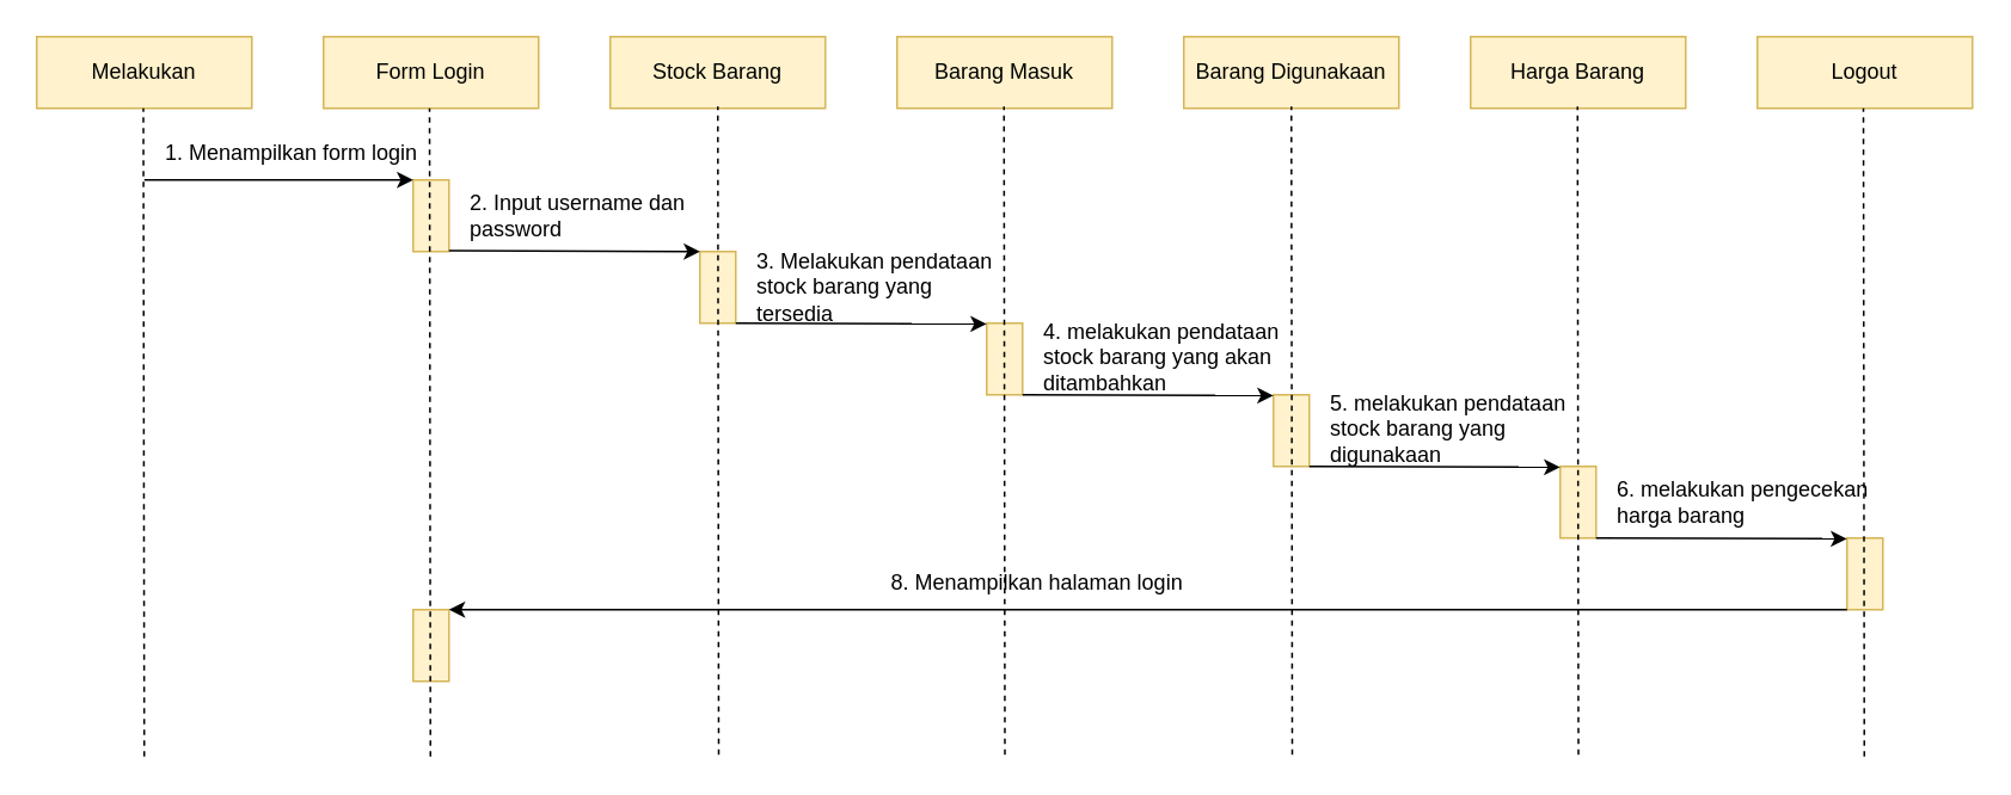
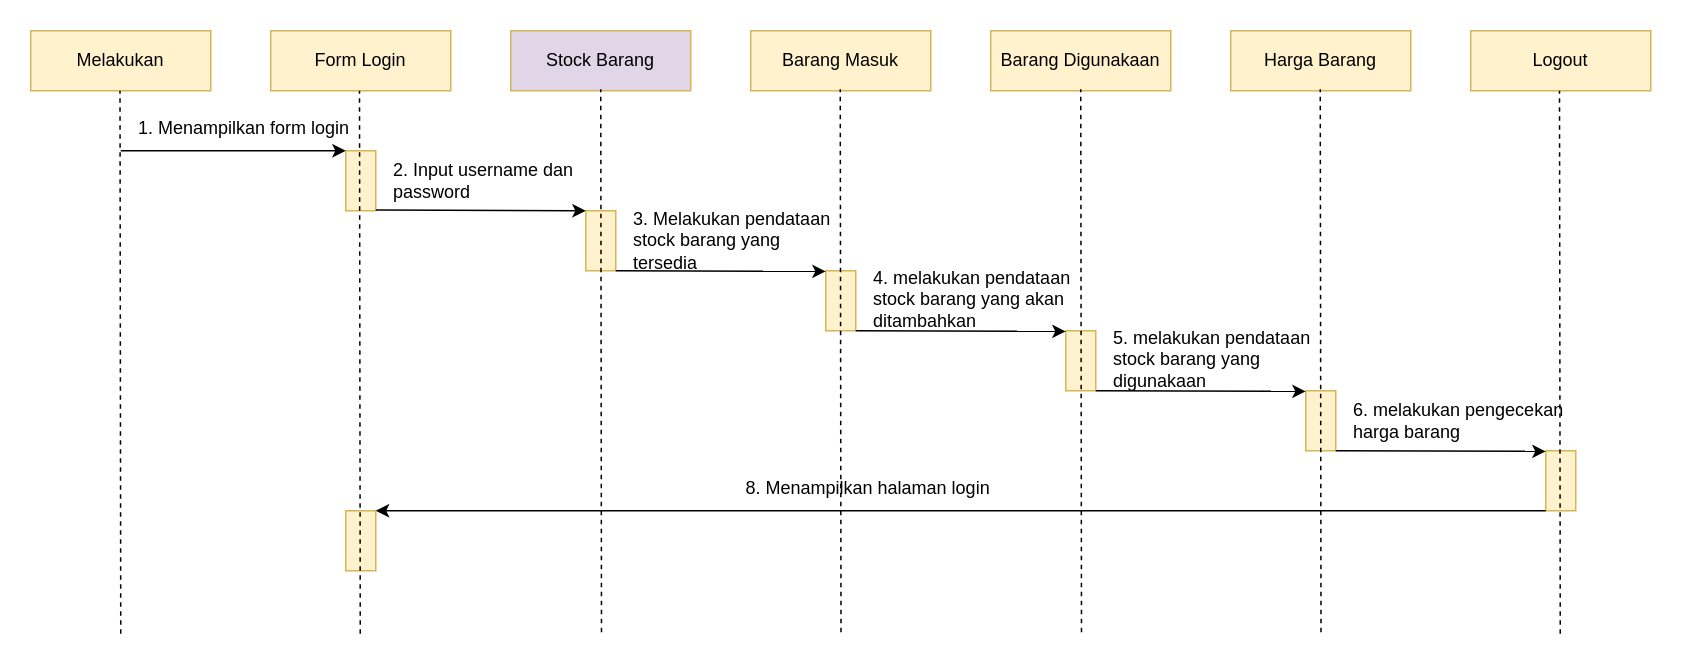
- <mxCell id="4" value="Stock Barang" style="rounded=0;whiteSpace=wrap;html=1;fillColor=#fff2cc;strokeColor=#d6b656;" vertex="1" parent="1"><mxGeometry x="340" y="20" width="120" height="40" as="geometry" /></mxCell>
+ <mxCell id="4" value="Stock Barang" style="rounded=0;whiteSpace=wrap;html=1;fillColor=#e1d5e7;strokeColor=#d6b656;" vertex="1" parent="1"><mxGeometry x="340" y="20" width="120" height="40" as="geometry" /></mxCell>
